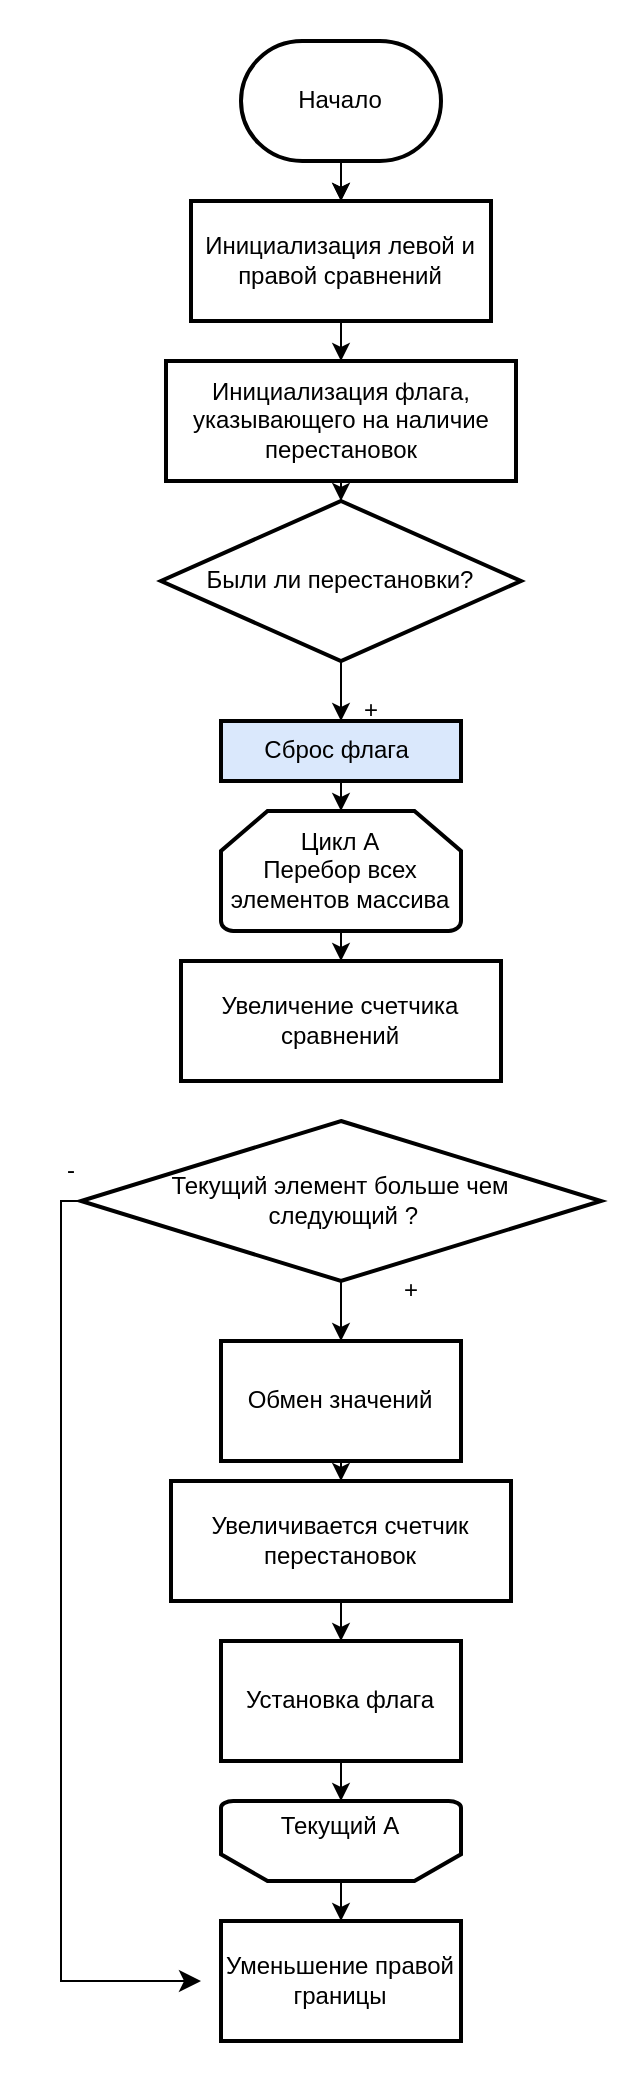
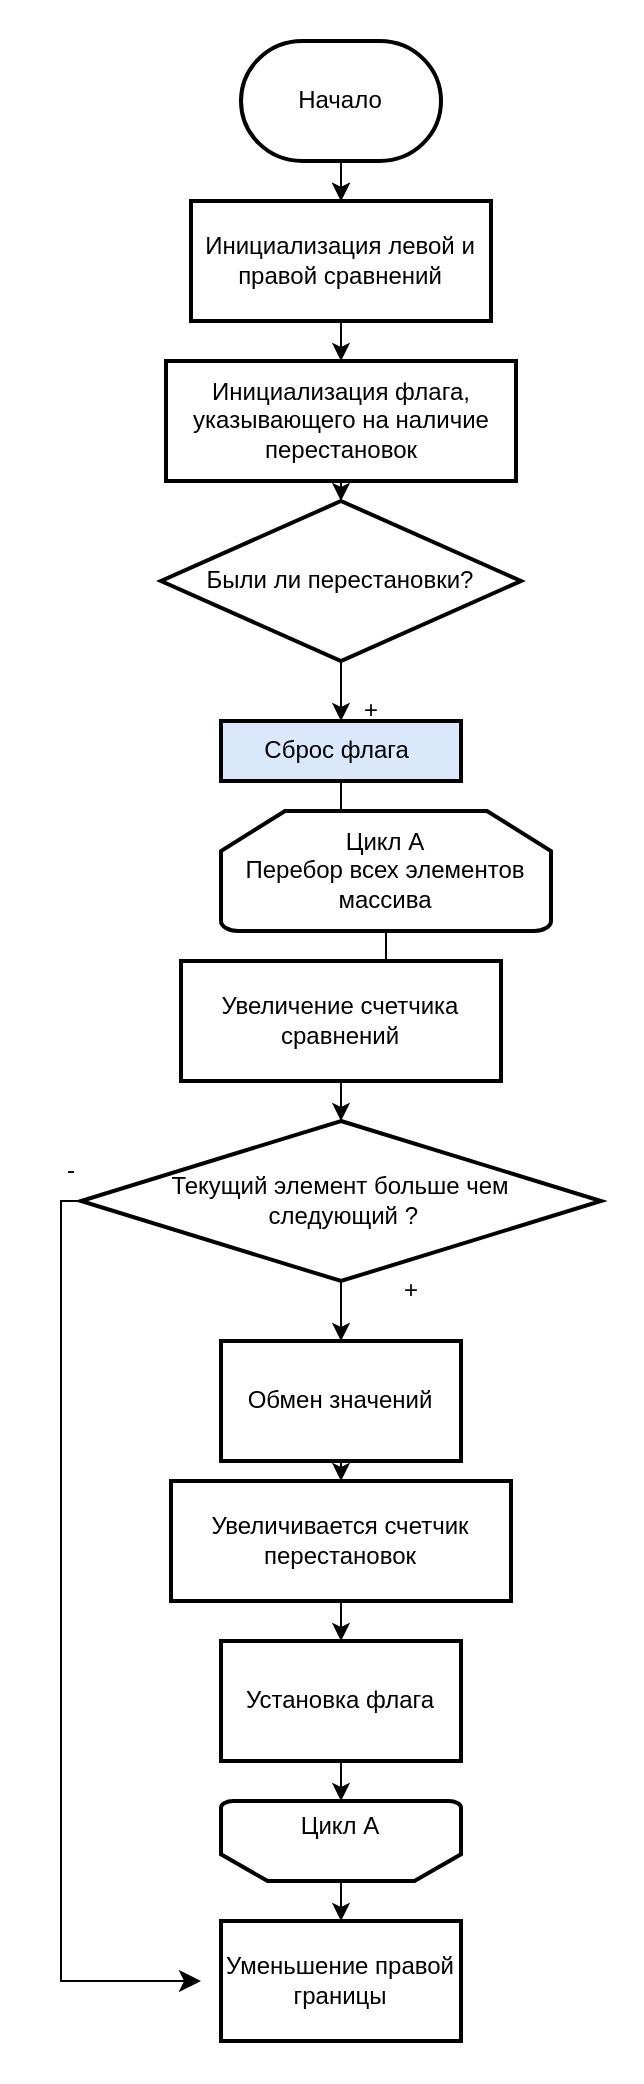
- <mxCell id="15" value="Цикл А&lt;div&gt;Перебор всех элементов массива&lt;/div&gt;" style="strokeWidth=2;html=1;shape=mxgraph.flowchart.loop_limit;whiteSpace=wrap;" vertex="1" parent="1"><mxGeometry x="110" y="405" width="120" height="60" as="geometry" /></mxCell>
+ <mxCell id="15" value="Цикл А&lt;div&gt;Перебор всех элементов массива&lt;/div&gt;" style="strokeWidth=2;html=1;shape=mxgraph.flowchart.loop_limit;whiteSpace=wrap;" vertex="1" parent="1"><mxGeometry x="110" y="405" width="165" height="60" as="geometry" /></mxCell>
+ <mxCell id="16" value="" style="edgeStyle=orthogonalEdgeStyle;rounded=0;orthogonalLoop=1;jettySize=auto;html=1;" edge="1" parent="1" source="17" target="19"><mxGeometry relative="1" as="geometry" /></mxCell>
- <mxCell id="28" value="Текущий А&lt;div&gt;&lt;br&gt;&lt;/div&gt;" style="strokeWidth=2;html=1;shape=mxgraph.flowchart.loop_limit;whiteSpace=wrap;direction=west;" vertex="1" parent="1"><mxGeometry x="110" y="900" width="120" height="40" as="geometry" /></mxCell>
+ <mxCell id="28" value="Цикл А&lt;div&gt;&lt;br&gt;&lt;/div&gt;" style="strokeWidth=2;html=1;shape=mxgraph.flowchart.loop_limit;whiteSpace=wrap;direction=west;" vertex="1" parent="1"><mxGeometry x="110" y="900" width="120" height="40" as="geometry" /></mxCell>
